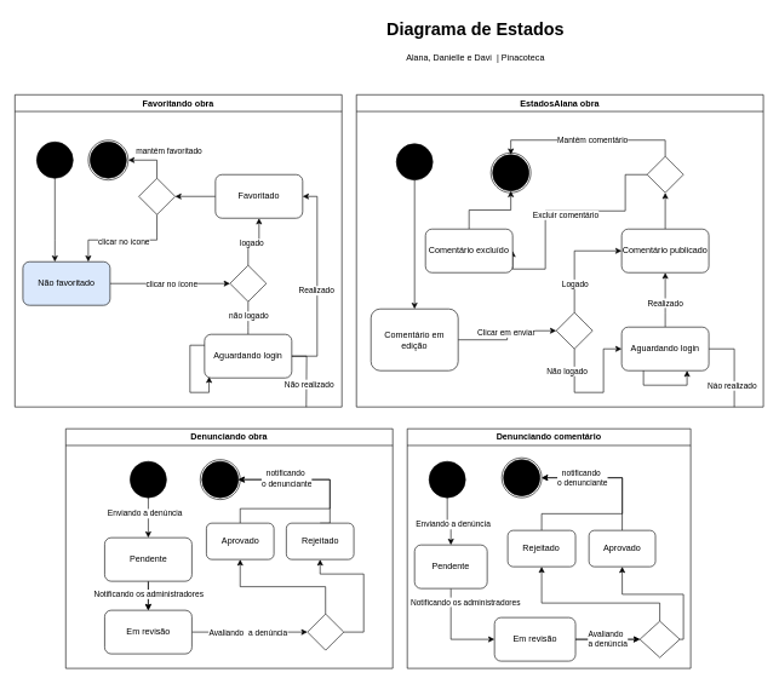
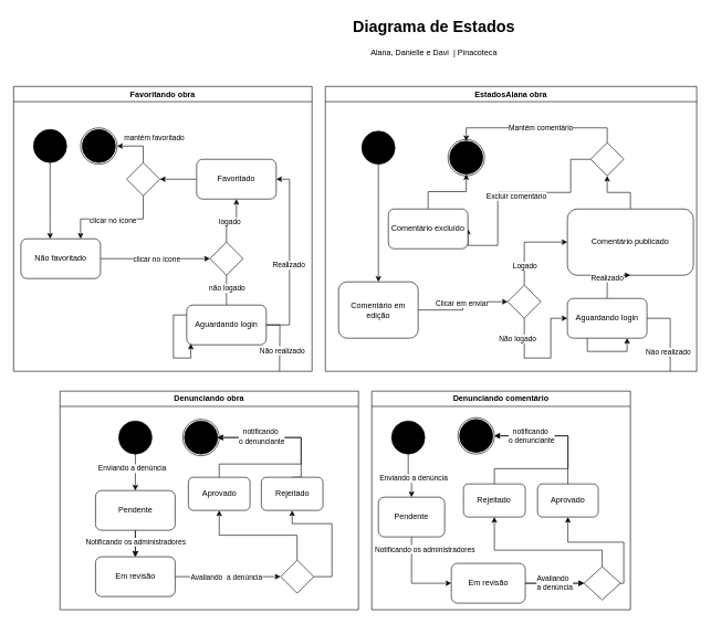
- <mxCell id="45" value="Comentário publicado" style="rounded=1;whiteSpace=wrap;html=1;" vertex="1" parent="30"><mxGeometry x="365" y="185" width="120" height="60" as="geometry" /></mxCell>
+ <mxCell id="45" value="Comentário publicado" style="rounded=1;whiteSpace=wrap;html=1;" vertex="1" parent="30"><mxGeometry x="365" y="185" width="190" height="100" as="geometry" /></mxCell>
- <mxCell id="7" value="Não favoritado" style="rounded=1;whiteSpace=wrap;html=1;fillColor=#dae8fc;" vertex="1" parent="2"><mxGeometry x="11" y="230" width="120" height="60" as="geometry" /></mxCell>
+ <mxCell id="7" value="Não favoritado" style="rounded=1;whiteSpace=wrap;html=1;" vertex="1" parent="2"><mxGeometry x="11" y="230" width="120" height="60" as="geometry" /></mxCell>
